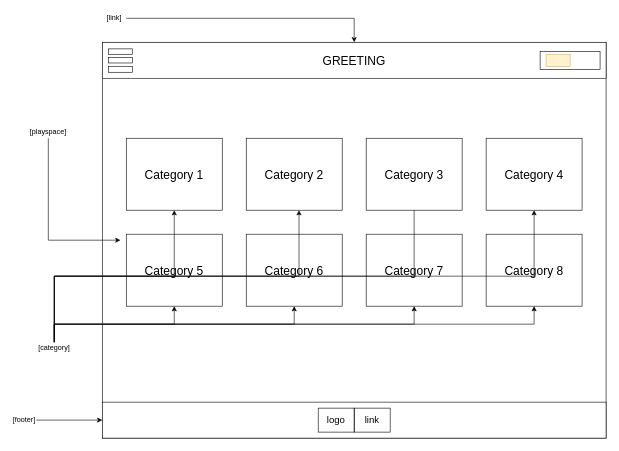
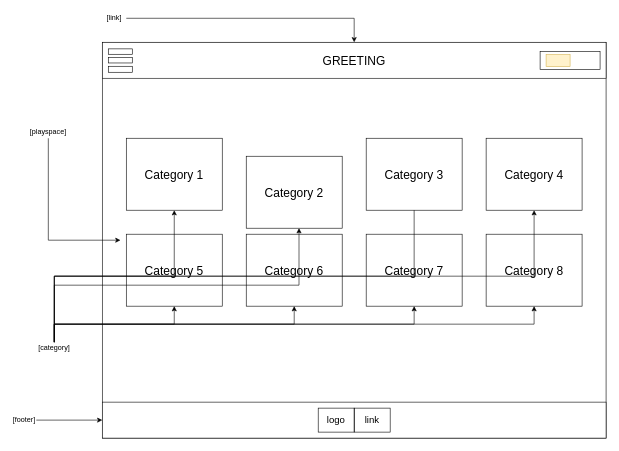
- <mxCell id="12" value="&lt;span style=&quot;white-space: normal&quot;&gt;Category 2&lt;/span&gt;" style="rounded=0;whiteSpace=wrap;html=1;fontSize=20;strokeWidth=1;" parent="1" vertex="1"><mxGeometry x="410" y="230" width="160" height="120" as="geometry" /></mxCell>
+ <mxCell id="12" value="&lt;span style=&quot;white-space: normal&quot;&gt;Category 2&lt;/span&gt;" style="rounded=0;whiteSpace=wrap;html=1;fontSize=20;strokeWidth=1;" parent="1" vertex="1"><mxGeometry x="410" y="260" width="160" height="120" as="geometry" /></mxCell>
